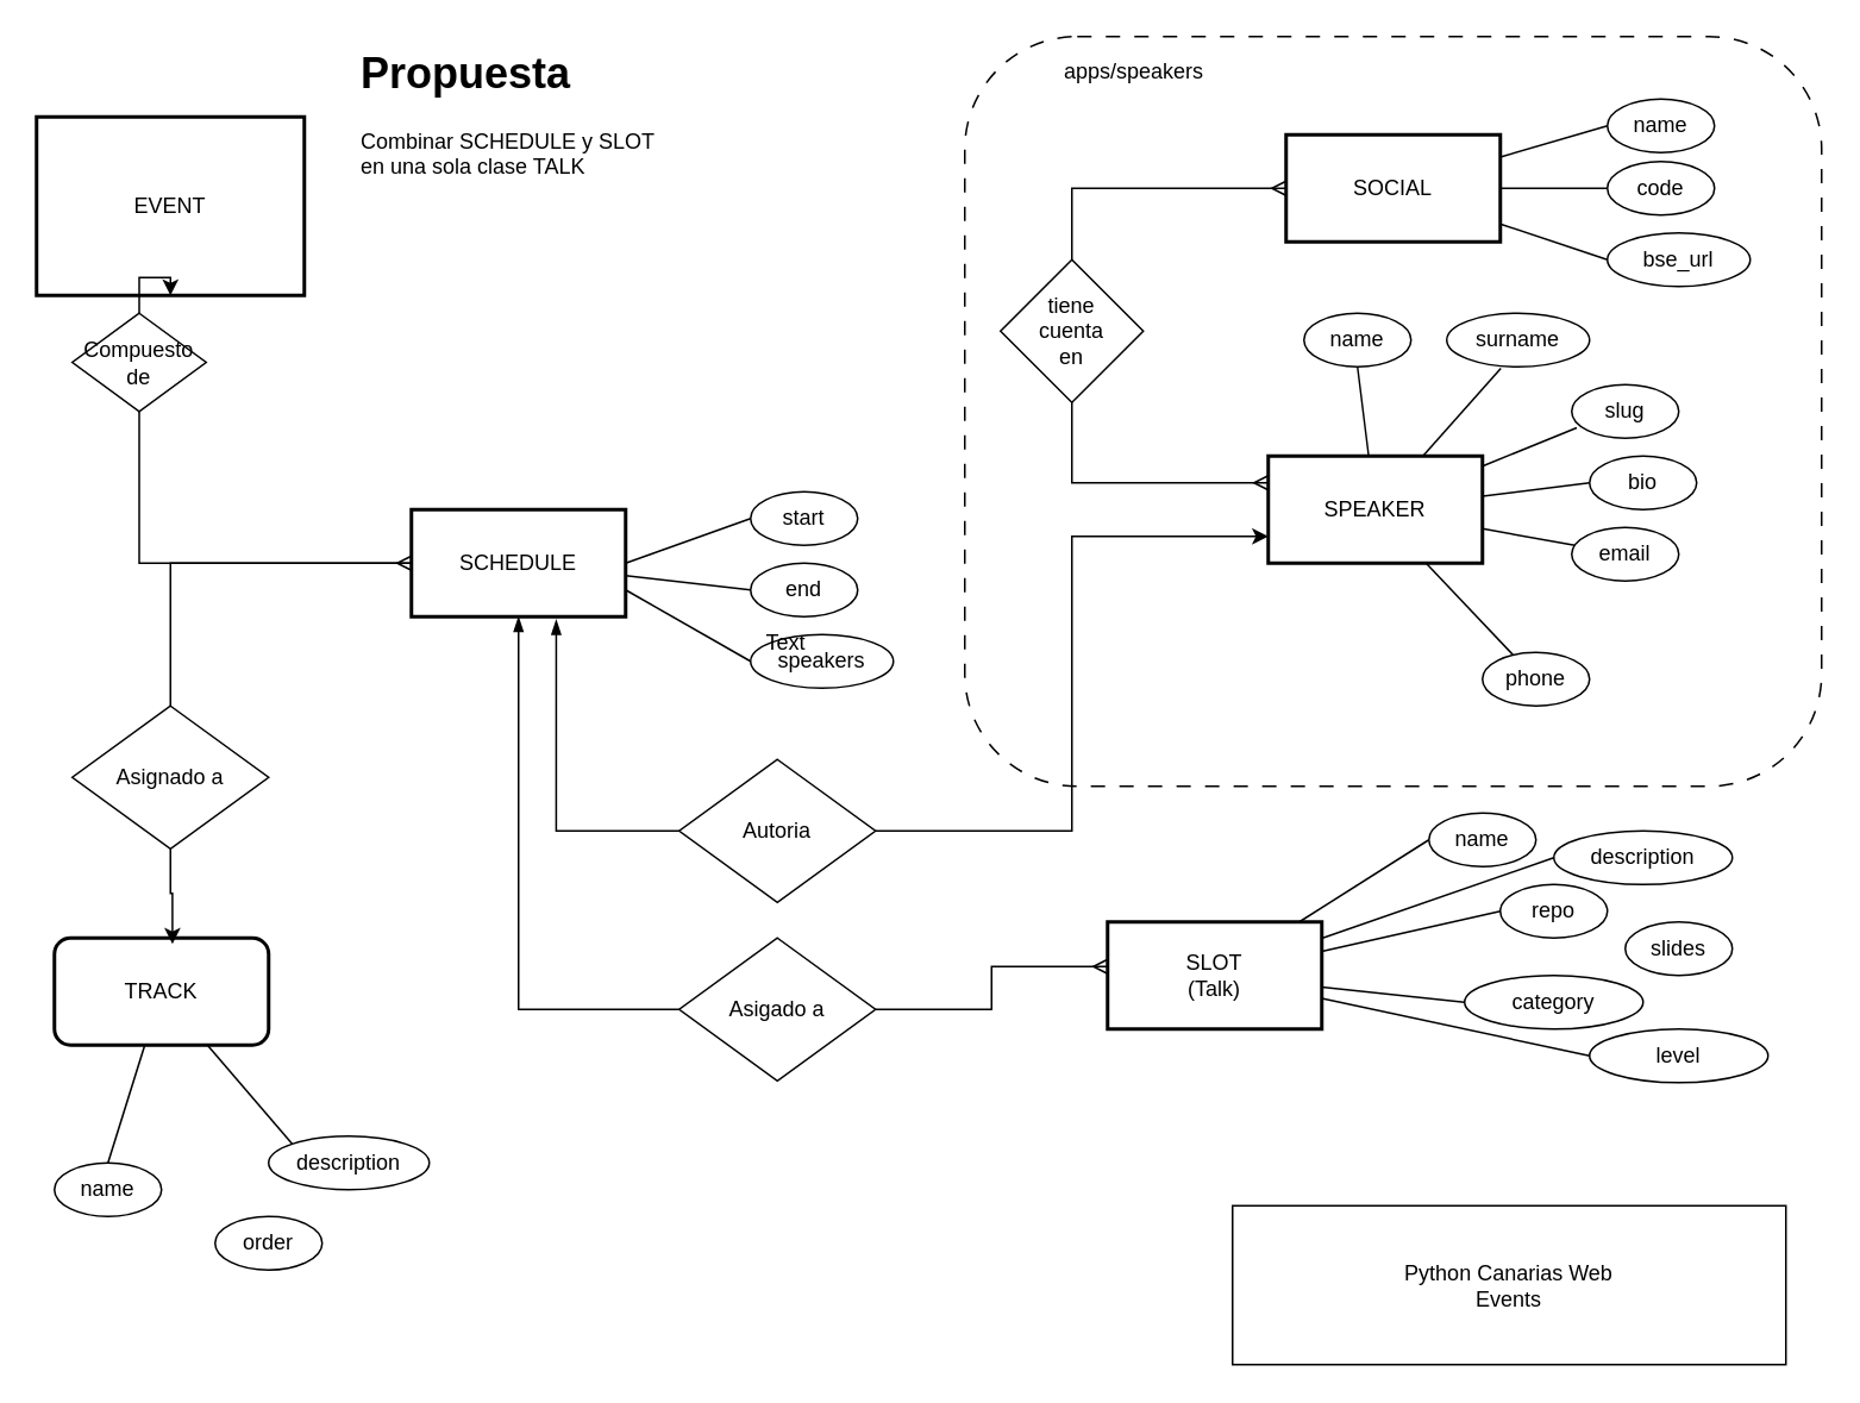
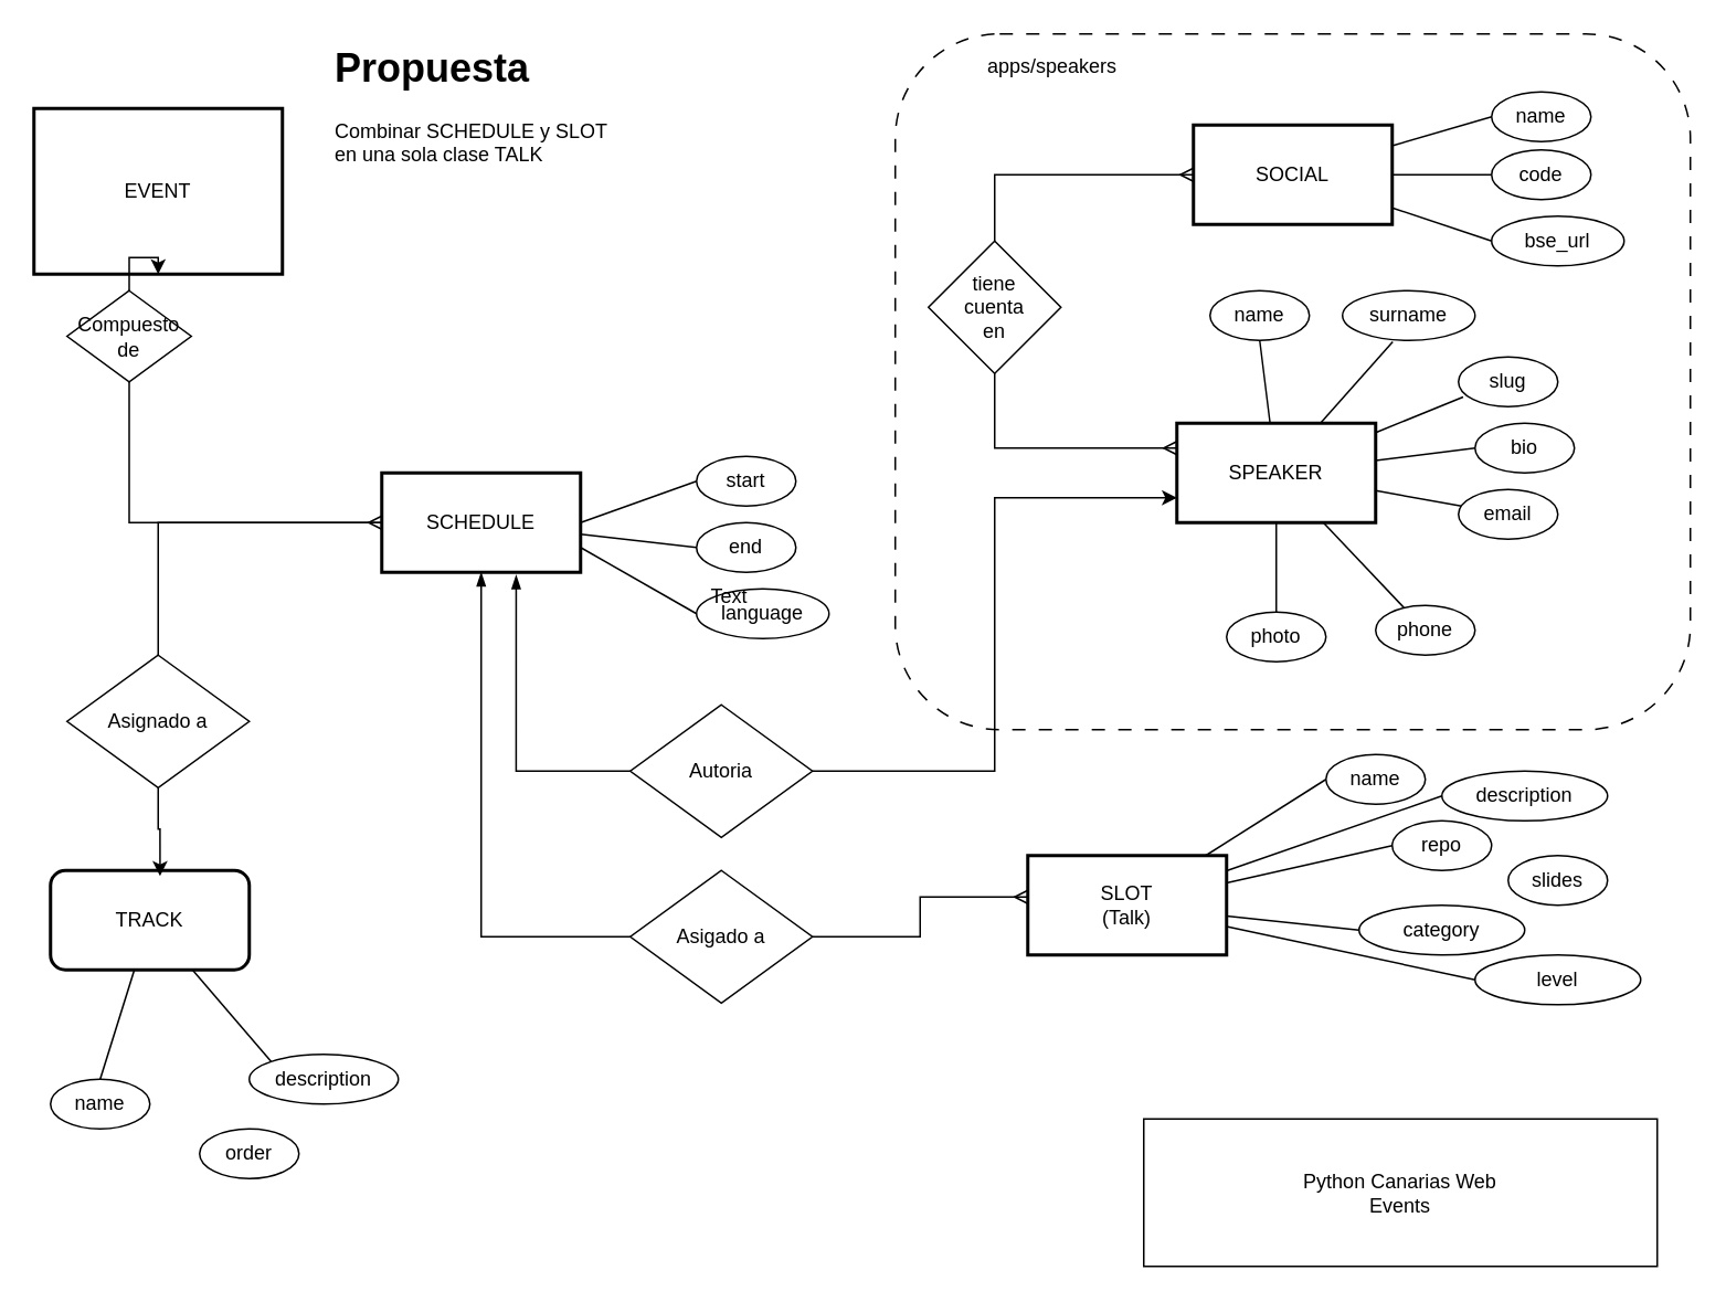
+ <mxCell id="26" style="rounded=0;orthogonalLoop=1;jettySize=auto;html=1;entryX=0.5;entryY=0;entryDx=0;entryDy=0;endArrow=none;endFill=0;" edge="1" parent="1" source="28" target="53"><mxGeometry relative="1" as="geometry" /></mxCell>
- <mxCell id="46" value="speakers" style="ellipse;whiteSpace=wrap;html=1;" vertex="1" parent="1"><mxGeometry x="420" y="355" width="80" height="30" as="geometry" /></mxCell>
+ <mxCell id="46" value="language" style="ellipse;whiteSpace=wrap;html=1;" vertex="1" parent="1"><mxGeometry x="420" y="355" width="80" height="30" as="geometry" /></mxCell>
+ <mxCell id="53" value="photo" style="ellipse;whiteSpace=wrap;html=1;" vertex="1" parent="1"><mxGeometry x="740" y="369" width="60" height="30" as="geometry" /></mxCell>
